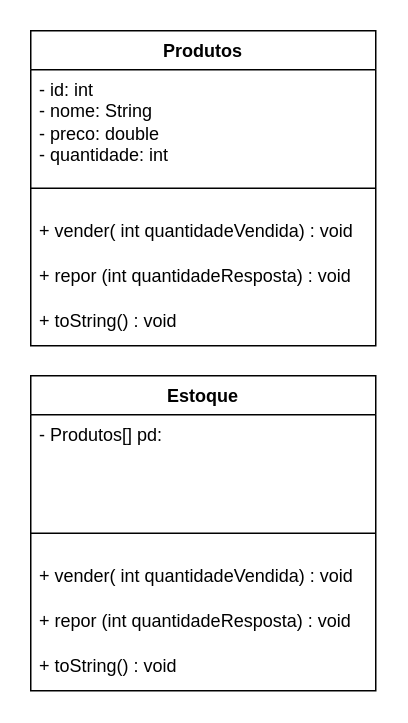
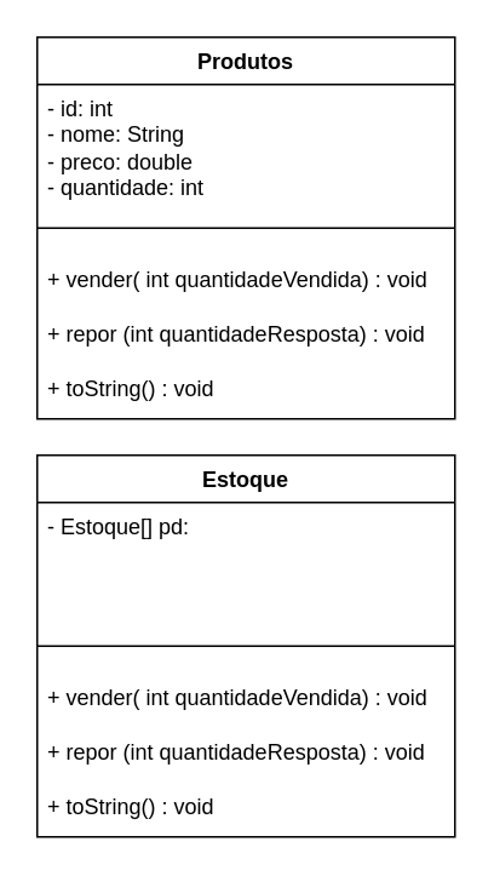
- <mxCell id="9" value="- Produtos[] pd:" style="text;strokeColor=none;fillColor=none;align=left;verticalAlign=top;spacingLeft=4;spacingRight=4;overflow=hidden;rotatable=0;points=[[0,0.5],[1,0.5]];portConstraint=eastwest;whiteSpace=wrap;html=1;" vertex="1" parent="8"><mxGeometry y="26" width="230" height="64" as="geometry" /></mxCell>
+ <mxCell id="9" value="- Estoque[] pd:" style="text;strokeColor=none;fillColor=none;align=left;verticalAlign=top;spacingLeft=4;spacingRight=4;overflow=hidden;rotatable=0;points=[[0,0.5],[1,0.5]];portConstraint=eastwest;whiteSpace=wrap;html=1;" vertex="1" parent="8"><mxGeometry y="26" width="230" height="64" as="geometry" /></mxCell>
